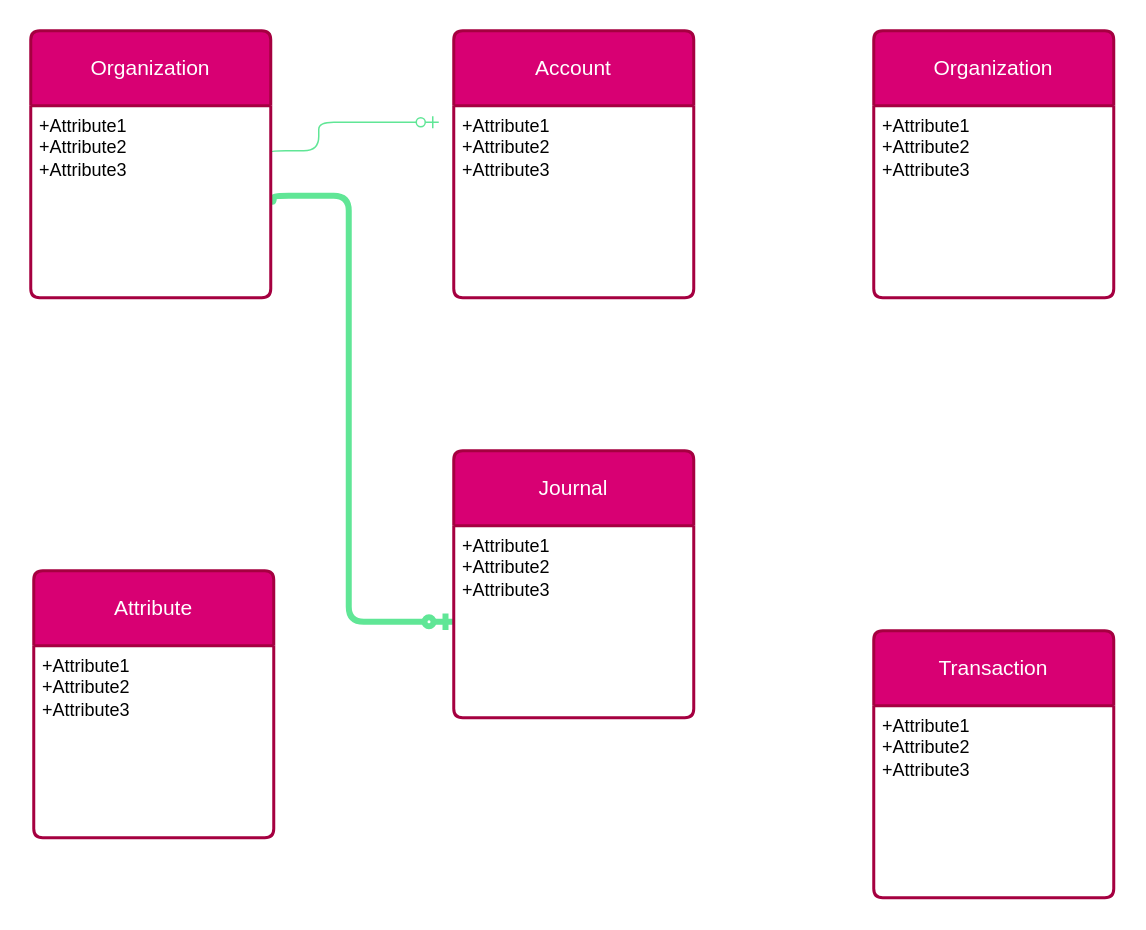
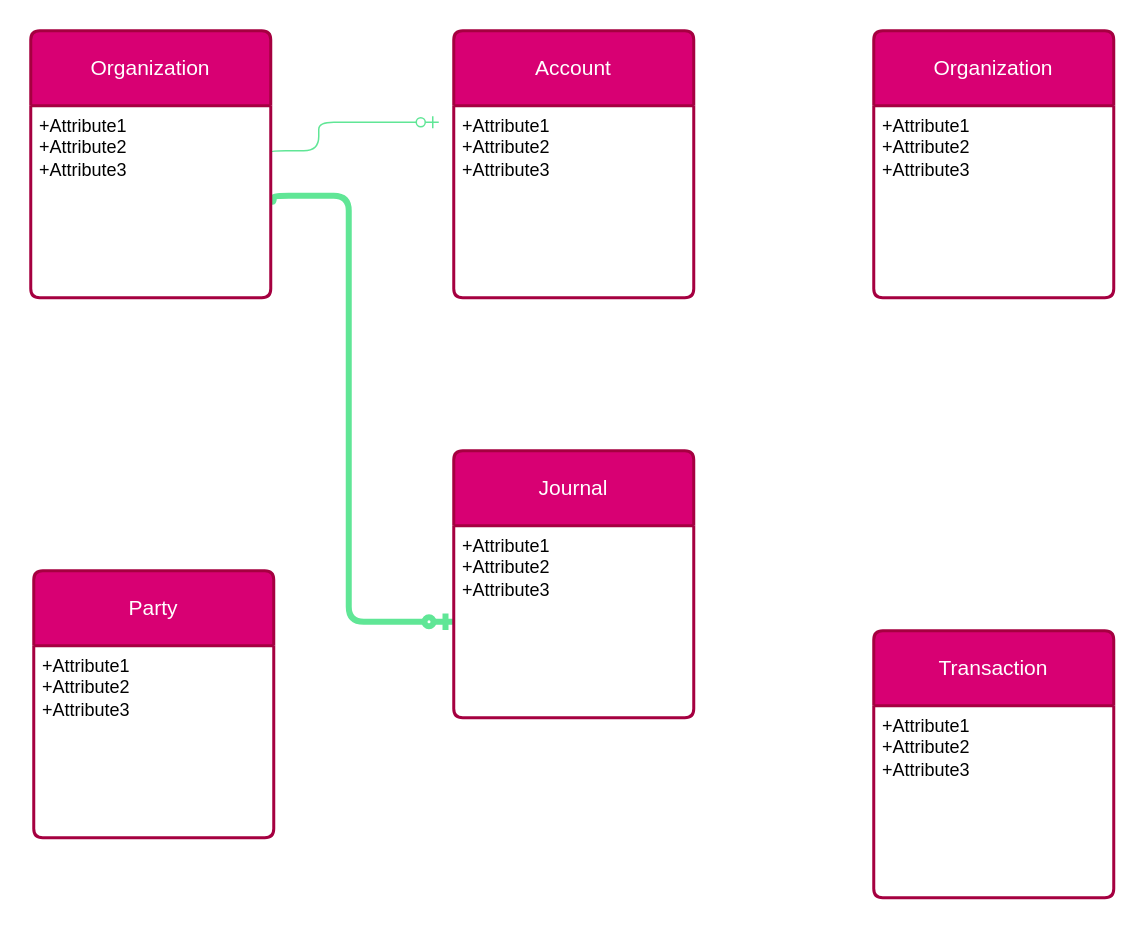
- <mxCell id="8" value="Attribute" style="swimlane;childLayout=stackLayout;horizontal=1;startSize=50;horizontalStack=0;rounded=1;fontSize=14;fontStyle=0;strokeWidth=2;resizeParent=0;resizeLast=1;shadow=0;dashed=0;align=center;arcSize=4;whiteSpace=wrap;html=1;fillColor=#d80073;fontColor=#ffffff;strokeColor=#A50040;" vertex="1" parent="1"><mxGeometry x="22" y="380" width="160" height="178" as="geometry" /></mxCell>
+ <mxCell id="8" value="Party" style="swimlane;childLayout=stackLayout;horizontal=1;startSize=50;horizontalStack=0;rounded=1;fontSize=14;fontStyle=0;strokeWidth=2;resizeParent=0;resizeLast=1;shadow=0;dashed=0;align=center;arcSize=4;whiteSpace=wrap;html=1;fillColor=#d80073;fontColor=#ffffff;strokeColor=#A50040;" vertex="1" parent="1"><mxGeometry x="22" y="380" width="160" height="178" as="geometry" /></mxCell>
